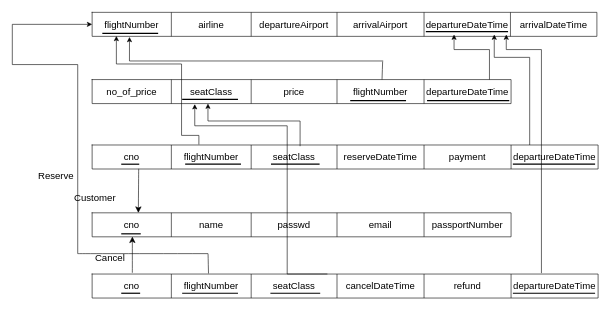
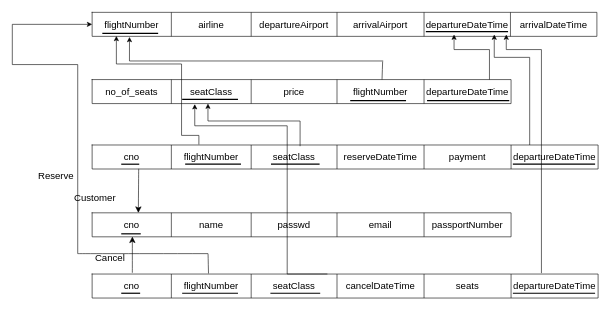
- <mxCell id="12" value="no_of_price" style="shape=partialRectangle;html=1;whiteSpace=wrap;connectable=0;strokeColor=inherit;overflow=hidden;fillColor=none;top=0;left=0;bottom=0;right=0;pointerEvents=1;fontSize=16;" parent="11" vertex="1"><mxGeometry width="132" height="40" as="geometry"><mxRectangle width="132" height="40" as="alternateBounds" /></mxGeometry></mxCell>
+ <mxCell id="12" value="no_of_seats" style="shape=partialRectangle;html=1;whiteSpace=wrap;connectable=0;strokeColor=inherit;overflow=hidden;fillColor=none;top=0;left=0;bottom=0;right=0;pointerEvents=1;fontSize=16;" parent="11" vertex="1"><mxGeometry width="132" height="40" as="geometry"><mxRectangle width="132" height="40" as="alternateBounds" /></mxGeometry></mxCell>
- <mxCell id="40" value="refund" style="shape=partialRectangle;html=1;whiteSpace=wrap;connectable=0;strokeColor=inherit;overflow=hidden;fillColor=none;top=0;left=0;bottom=0;right=0;pointerEvents=1;fontSize=16;" parent="35" vertex="1"><mxGeometry x="553" width="145" height="40" as="geometry"><mxRectangle width="145" height="40" as="alternateBounds" /></mxGeometry></mxCell>
+ <mxCell id="40" value="seats" style="shape=partialRectangle;html=1;whiteSpace=wrap;connectable=0;strokeColor=inherit;overflow=hidden;fillColor=none;top=0;left=0;bottom=0;right=0;pointerEvents=1;fontSize=16;" parent="35" vertex="1"><mxGeometry x="553" width="145" height="40" as="geometry"><mxRectangle width="145" height="40" as="alternateBounds" /></mxGeometry></mxCell>
